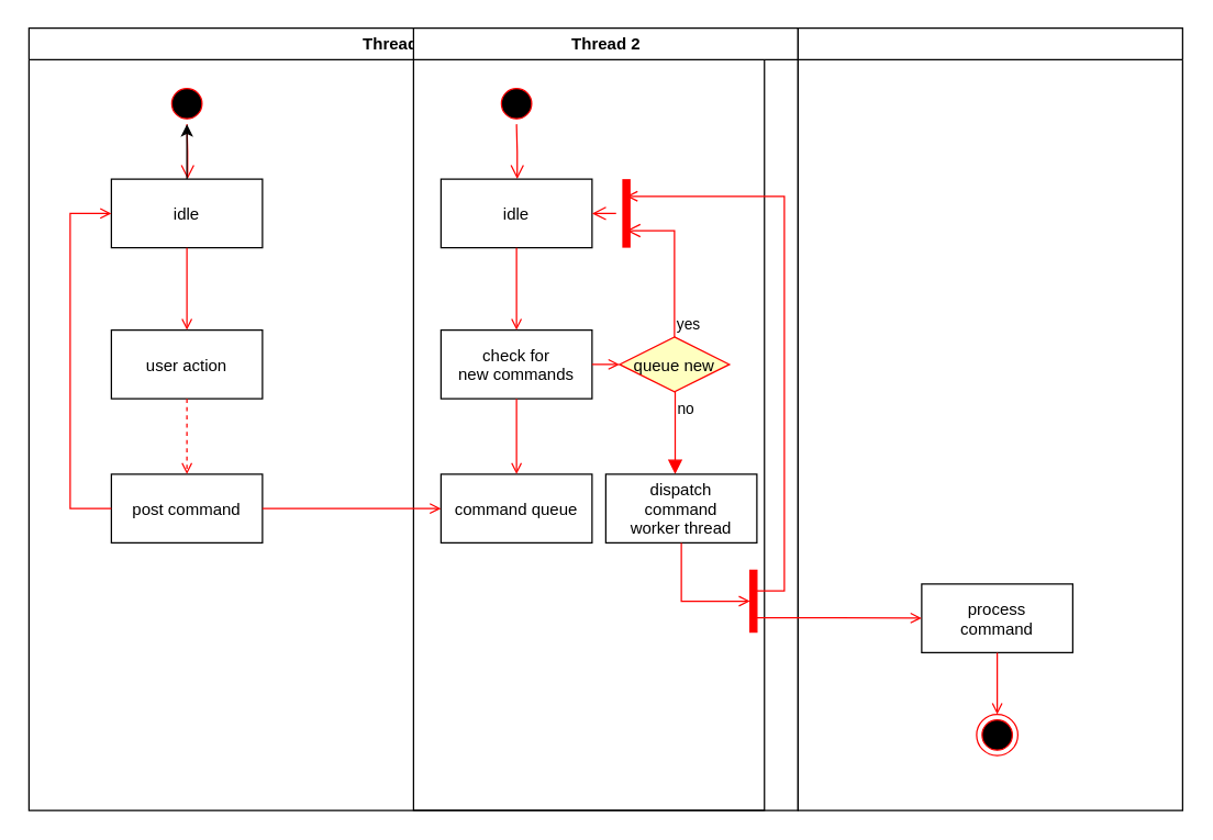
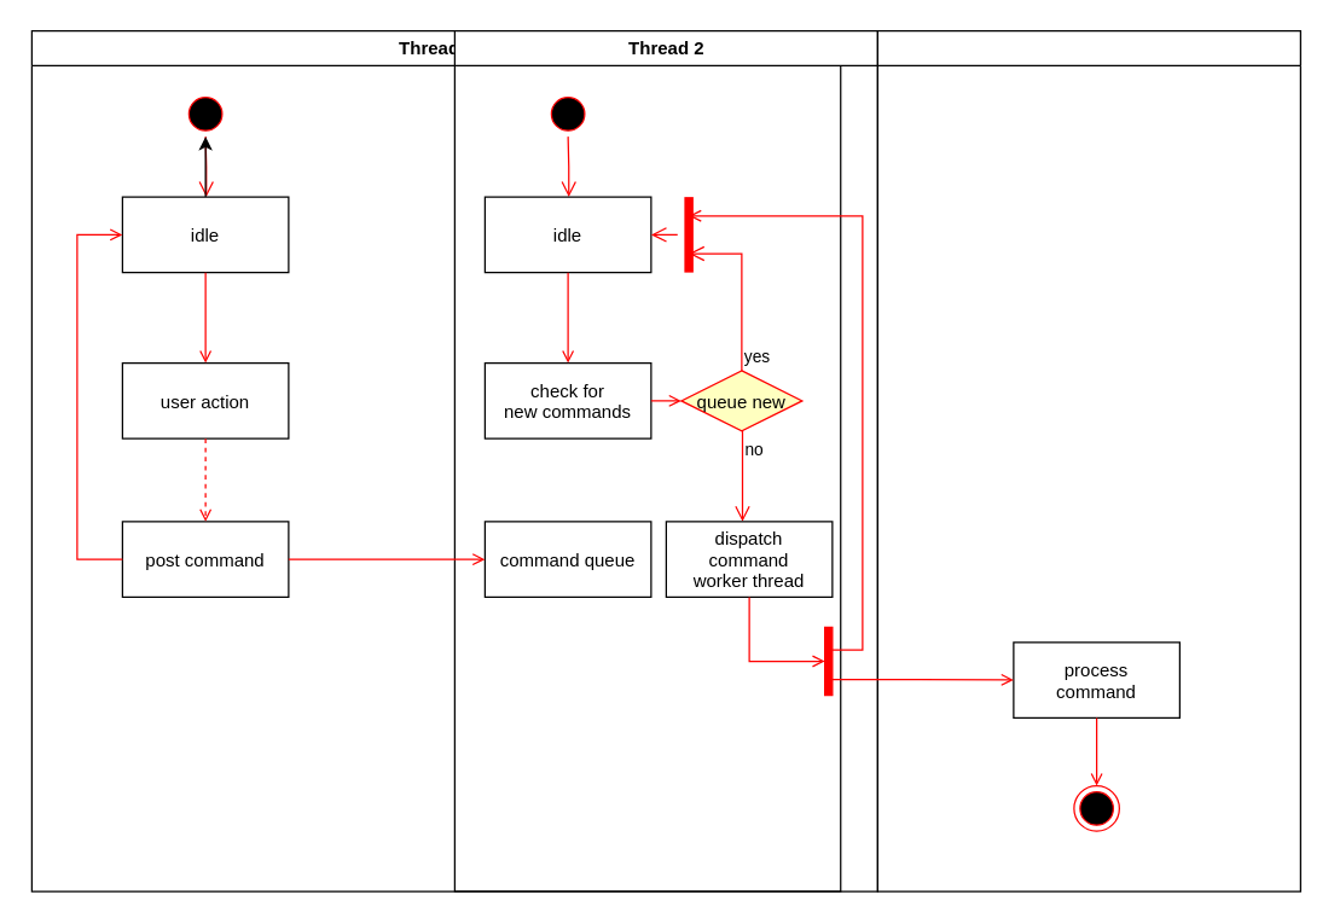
- <mxCell id="19" value="" style="endArrow=open;strokeColor=#FF0000;endFill=1;rounded=0" parent="12" source="16" target="18" edge="1"><mxGeometry relative="1" as="geometry" /></mxCell>
- <mxCell id="22" value="no" style="edgeStyle=elbowEdgeStyle;elbow=horizontal;align=left;verticalAlign=top;endArrow=block;endSize=8;strokeColor=#FF0000;endFill=1;rounded=0;" parent="12" source="20" target="26" edge="1"><mxGeometry x="-1" relative="1" as="geometry"><mxPoint x="190" y="305" as="targetPoint" /></mxGeometry></mxCell>
+ <mxCell id="22" value="no" style="edgeStyle=elbowEdgeStyle;elbow=horizontal;align=left;verticalAlign=top;endArrow=open;endSize=8;strokeColor=#FF0000;endFill=1;rounded=0" parent="12" source="20" target="26" edge="1"><mxGeometry x="-1" relative="1" as="geometry"><mxPoint x="190" y="305" as="targetPoint" /></mxGeometry></mxCell>
